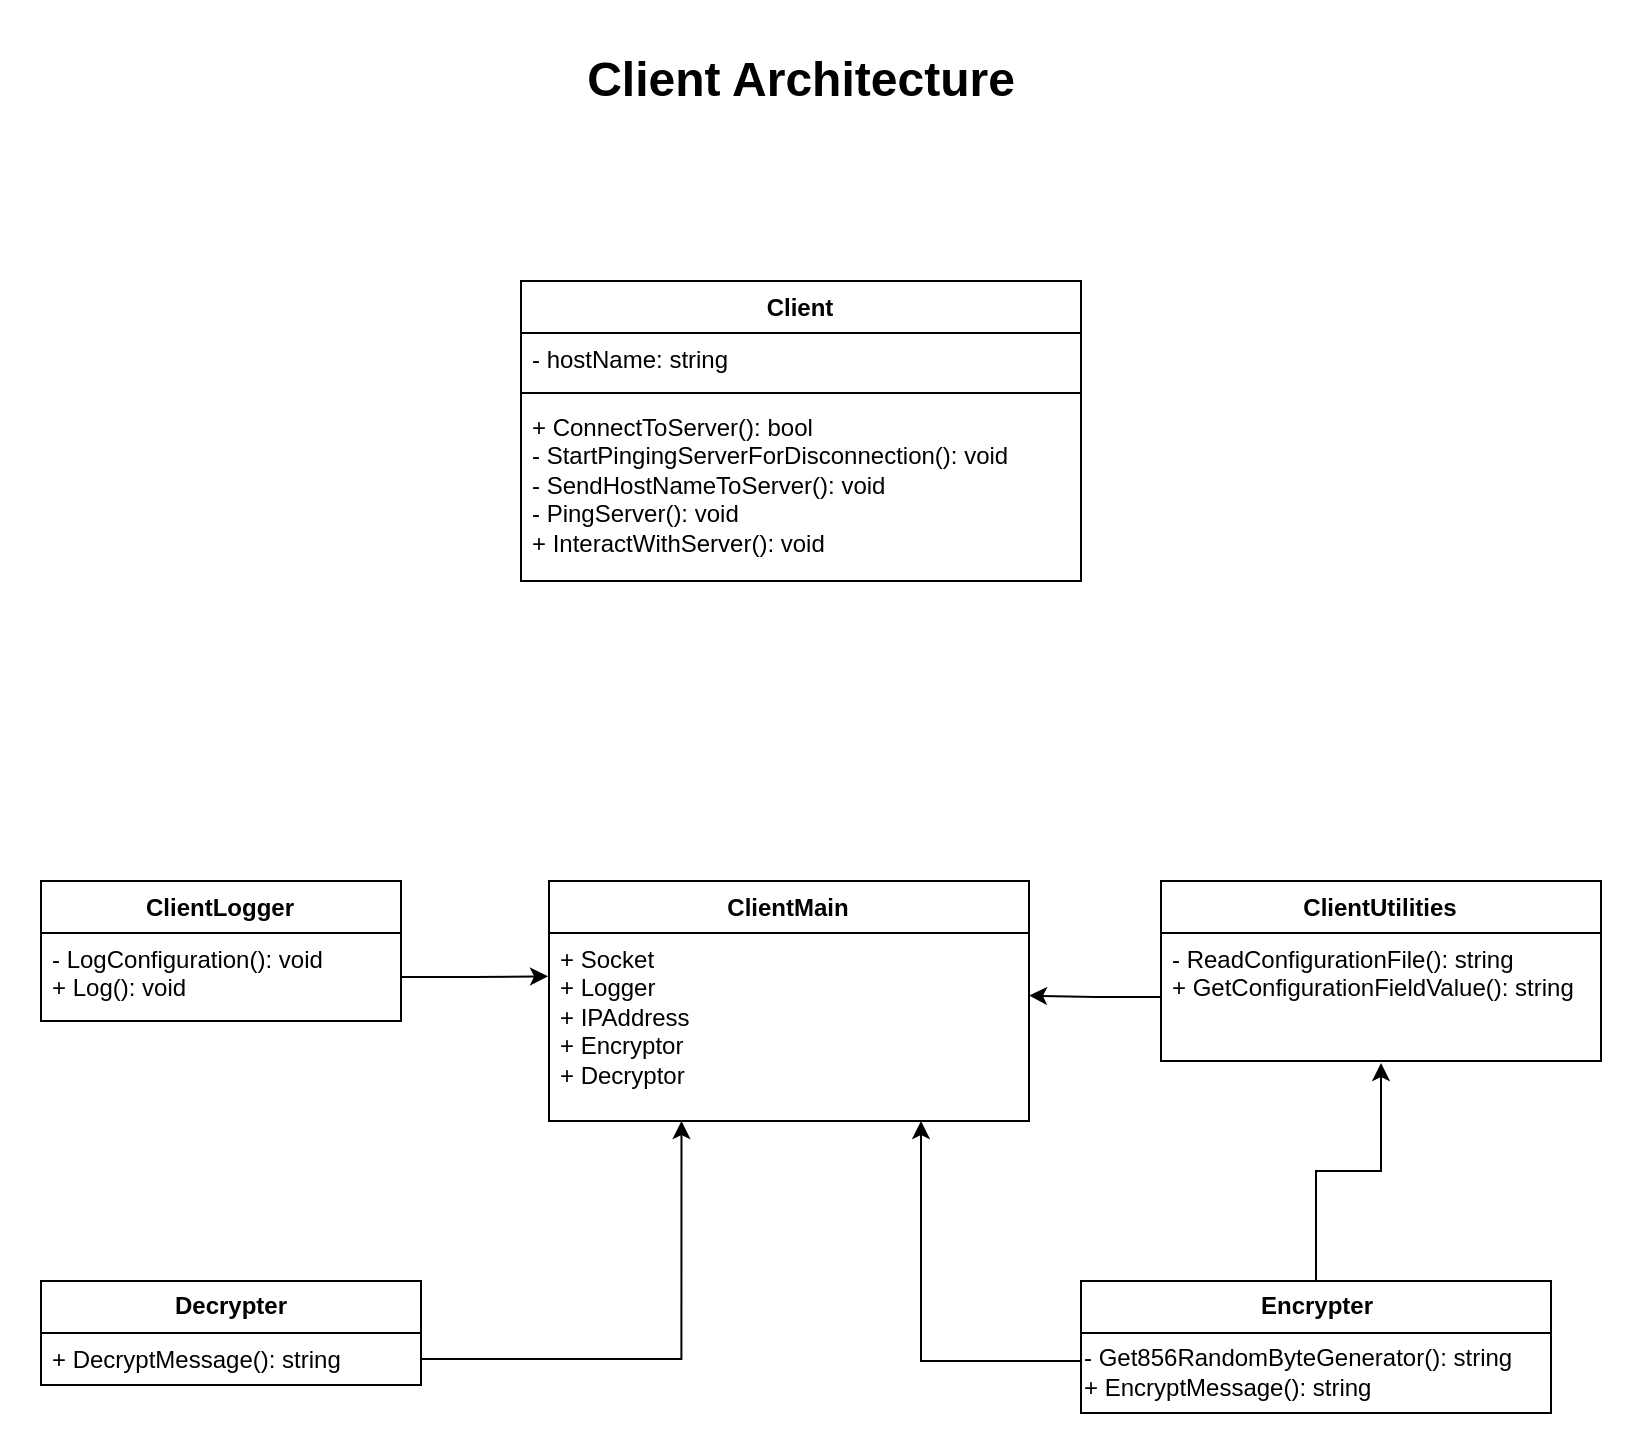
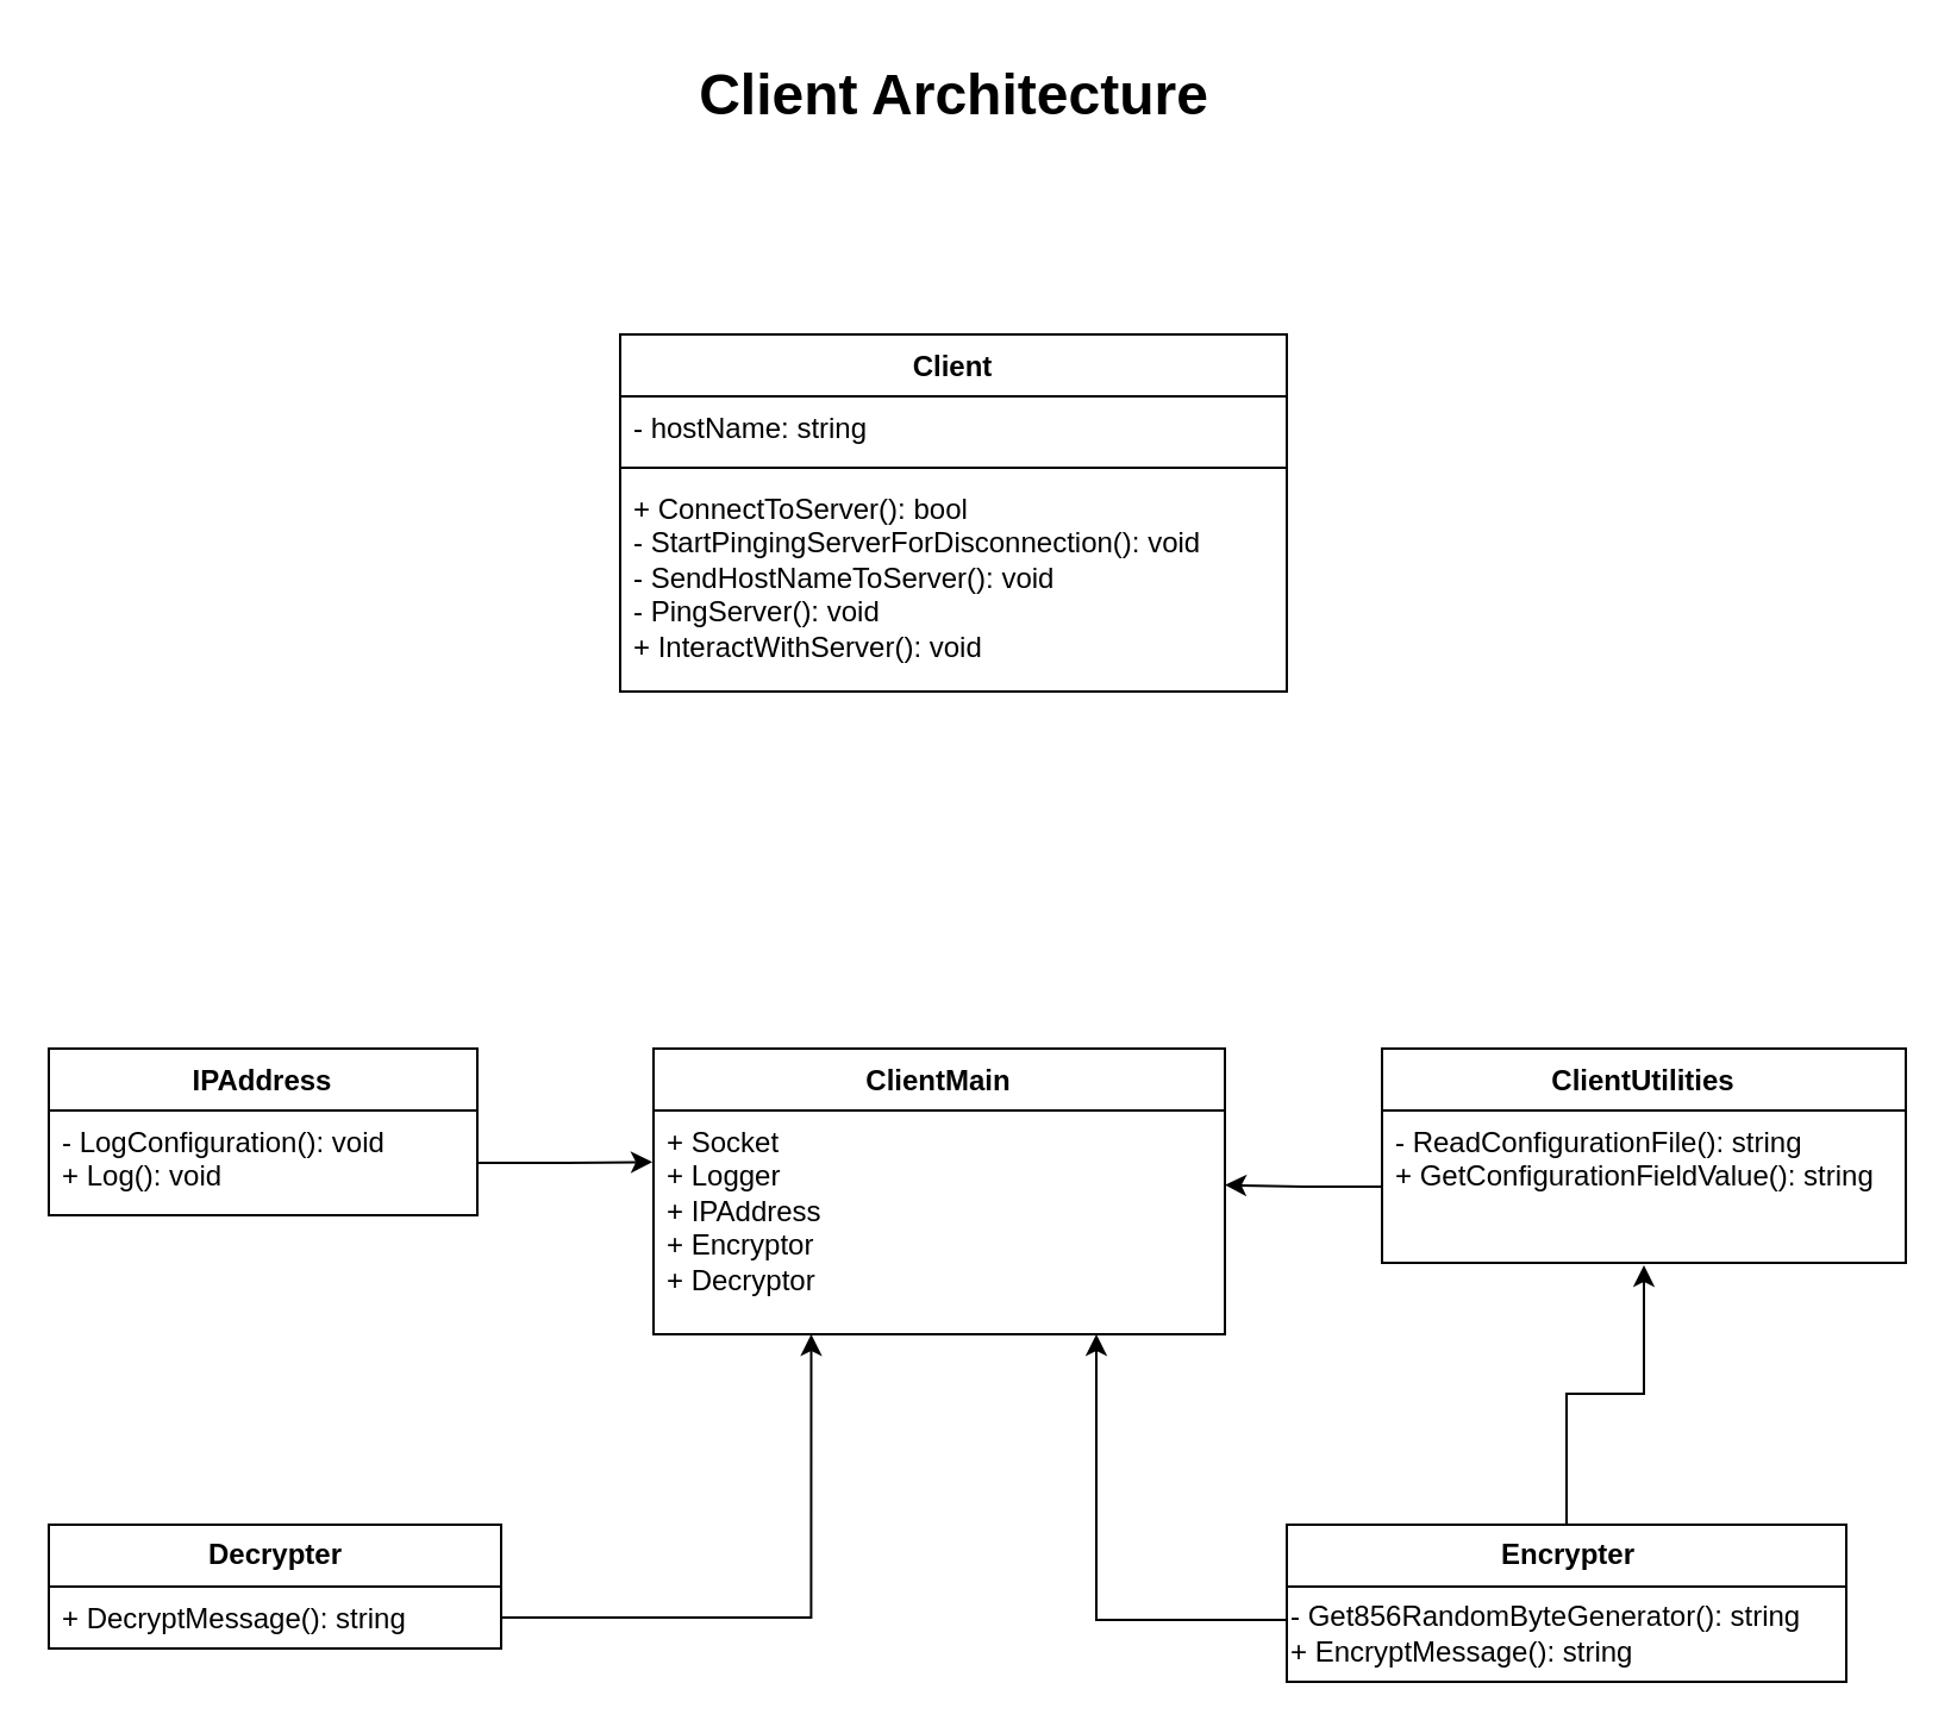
- <mxCell id="11" value="ClientLogger" style="swimlane;fontStyle=1;childLayout=stackLayout;horizontal=1;startSize=26;fillColor=none;horizontalStack=0;resizeParent=1;resizeParentMax=0;resizeLast=0;collapsible=1;marginBottom=0;" parent="1" vertex="1"><mxGeometry x="20" y="440" width="180" height="70" as="geometry" /></mxCell>
+ <mxCell id="11" value="IPAddress" style="swimlane;fontStyle=1;childLayout=stackLayout;horizontal=1;startSize=26;fillColor=none;horizontalStack=0;resizeParent=1;resizeParentMax=0;resizeLast=0;collapsible=1;marginBottom=0;" parent="1" vertex="1"><mxGeometry x="20" y="440" width="180" height="70" as="geometry" /></mxCell>
